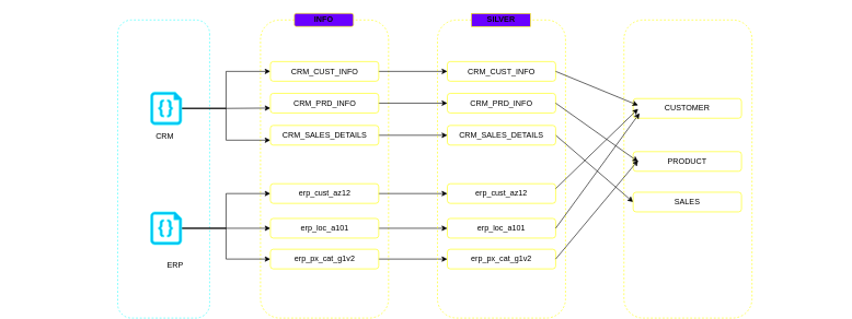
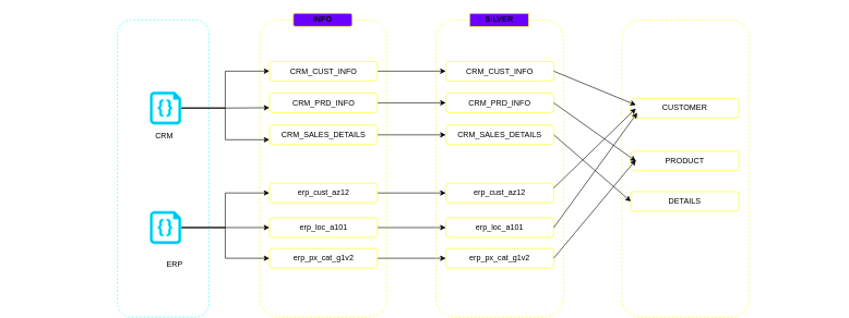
- <mxCell id="37" value="SALES" style="rounded=1;whiteSpace=wrap;html=1;fillColor=none;strokeColor=light-dark(#FFFF00, #e7ea2a);" vertex="1" parent="1"><mxGeometry x="963" y="293" width="165" height="30" as="geometry" /></mxCell>
+ <mxCell id="37" value="DETAILS" style="rounded=1;whiteSpace=wrap;html=1;fillColor=none;strokeColor=light-dark(#FFFF00, #e7ea2a);" vertex="1" parent="1"><mxGeometry x="963" y="293" width="165" height="30" as="geometry" /></mxCell>
